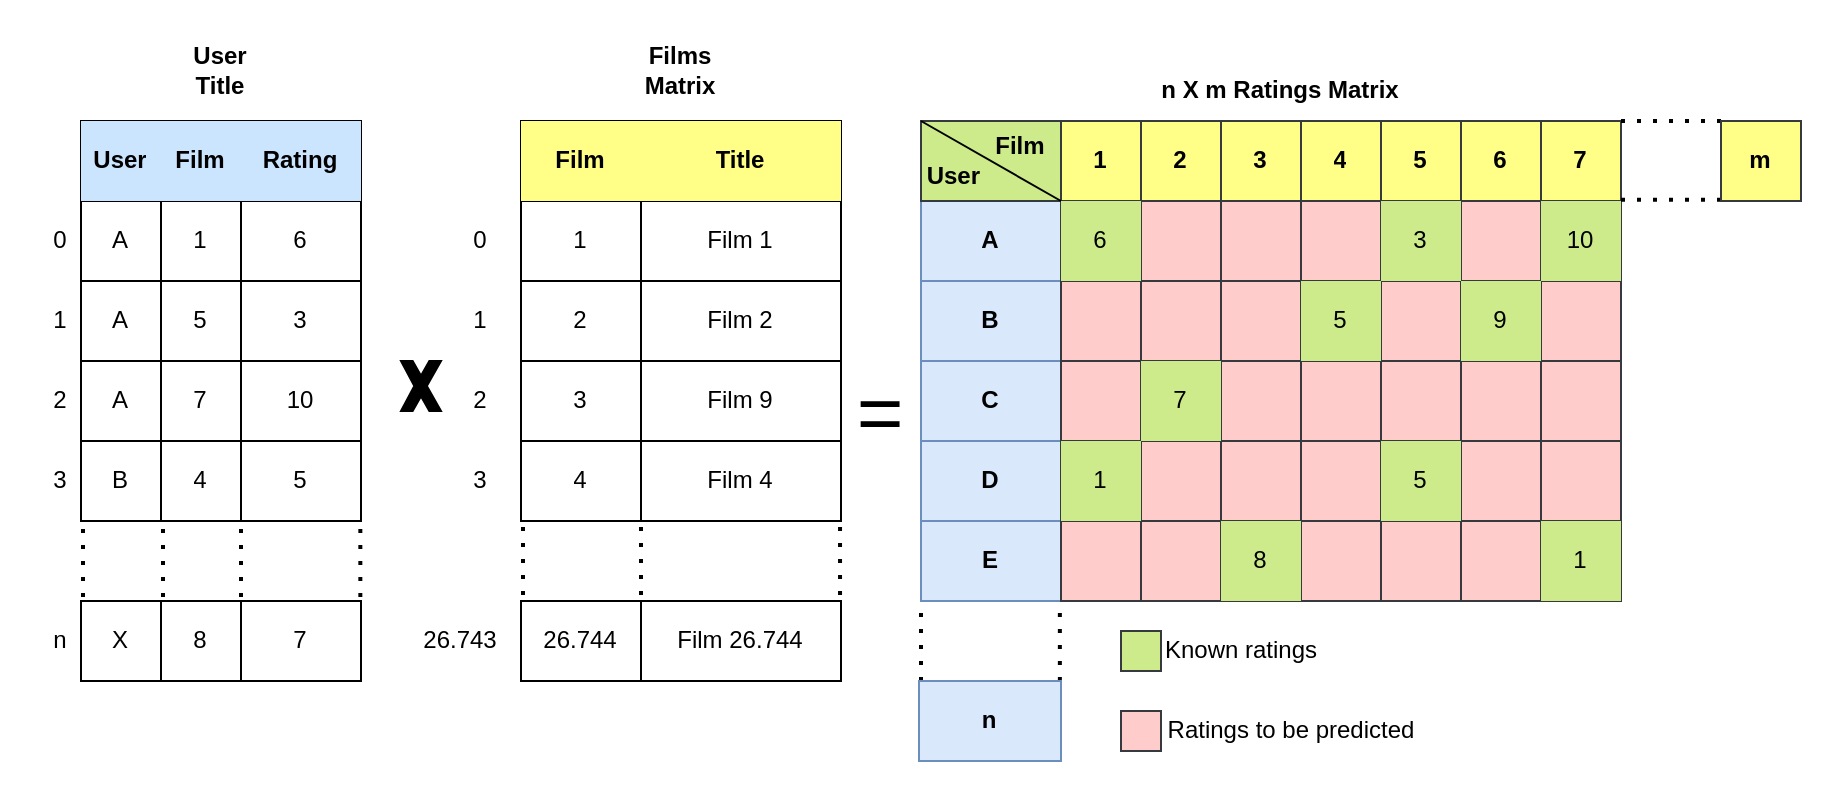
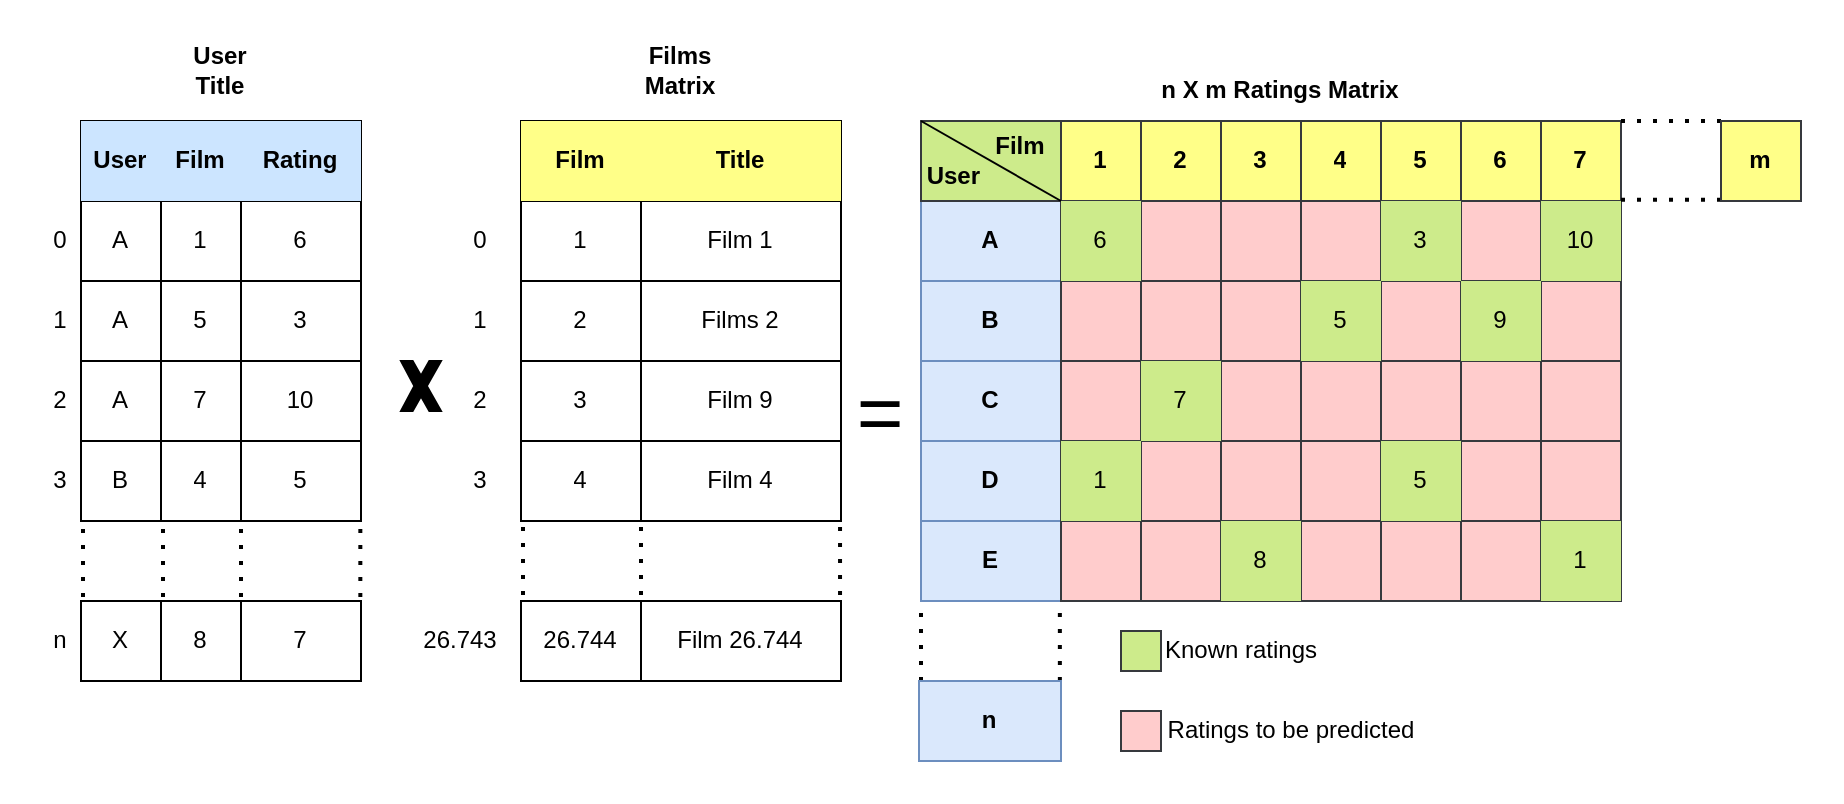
- <mxCell id="32" value="Film 2" style="shape=partialRectangle;html=1;whiteSpace=wrap;connectable=0;strokeColor=inherit;overflow=hidden;fillColor=none;top=0;left=0;bottom=0;right=0;pointerEvents=1;fontSize=12;" parent="30" vertex="1"><mxGeometry x="60" width="100" height="40" as="geometry"><mxRectangle width="100" height="40" as="alternateBounds" /></mxGeometry></mxCell>
+ <mxCell id="32" value="Films 2" style="shape=partialRectangle;html=1;whiteSpace=wrap;connectable=0;strokeColor=inherit;overflow=hidden;fillColor=none;top=0;left=0;bottom=0;right=0;pointerEvents=1;fontSize=12;" parent="30" vertex="1"><mxGeometry x="60" width="100" height="40" as="geometry"><mxRectangle width="100" height="40" as="alternateBounds" /></mxGeometry></mxCell>
